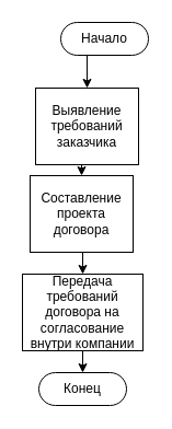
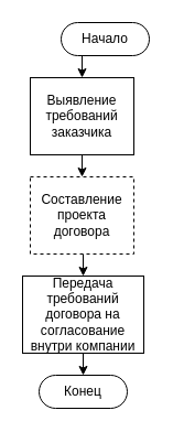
- <mxCell id="5" value="&lt;span style=&quot;line-height: 107%;&quot;&gt;&lt;font face=&quot;Helvetica&quot; style=&quot;&quot;&gt;Выявление&lt;br&gt;требований заказчика&lt;/font&gt;&lt;/span&gt;" style="html=1;dashed=0;whiteSpace=wrap;" vertex="1" parent="1"><mxGeometry x="32" y="80" width="94" height="70" as="geometry" /></mxCell>
+ <mxCell id="5" value="&lt;span style=&quot;line-height: 107%;&quot;&gt;&lt;font face=&quot;Helvetica&quot; style=&quot;&quot;&gt;Выявление&lt;br&gt;требований заказчика&lt;/font&gt;&lt;/span&gt;" style="html=1;dashed=0;whiteSpace=wrap;" vertex="1" parent="1"><mxGeometry x="27" y="70" width="94" height="70" as="geometry" /></mxCell>
- <mxCell id="7" value="&lt;div&gt;Составление проекта договора&lt;/div&gt;" style="html=1;dashed=0;whiteSpace=wrap;" vertex="1" parent="1"><mxGeometry x="27" y="160" width="94" height="70" as="geometry" /></mxCell>
+ <mxCell id="7" value="&lt;div&gt;Составление проекта договора&lt;/div&gt;" style="html=1;dashed=1;whiteSpace=wrap;" vertex="1" parent="1"><mxGeometry x="27" y="160" width="94" height="70" as="geometry" /></mxCell>
